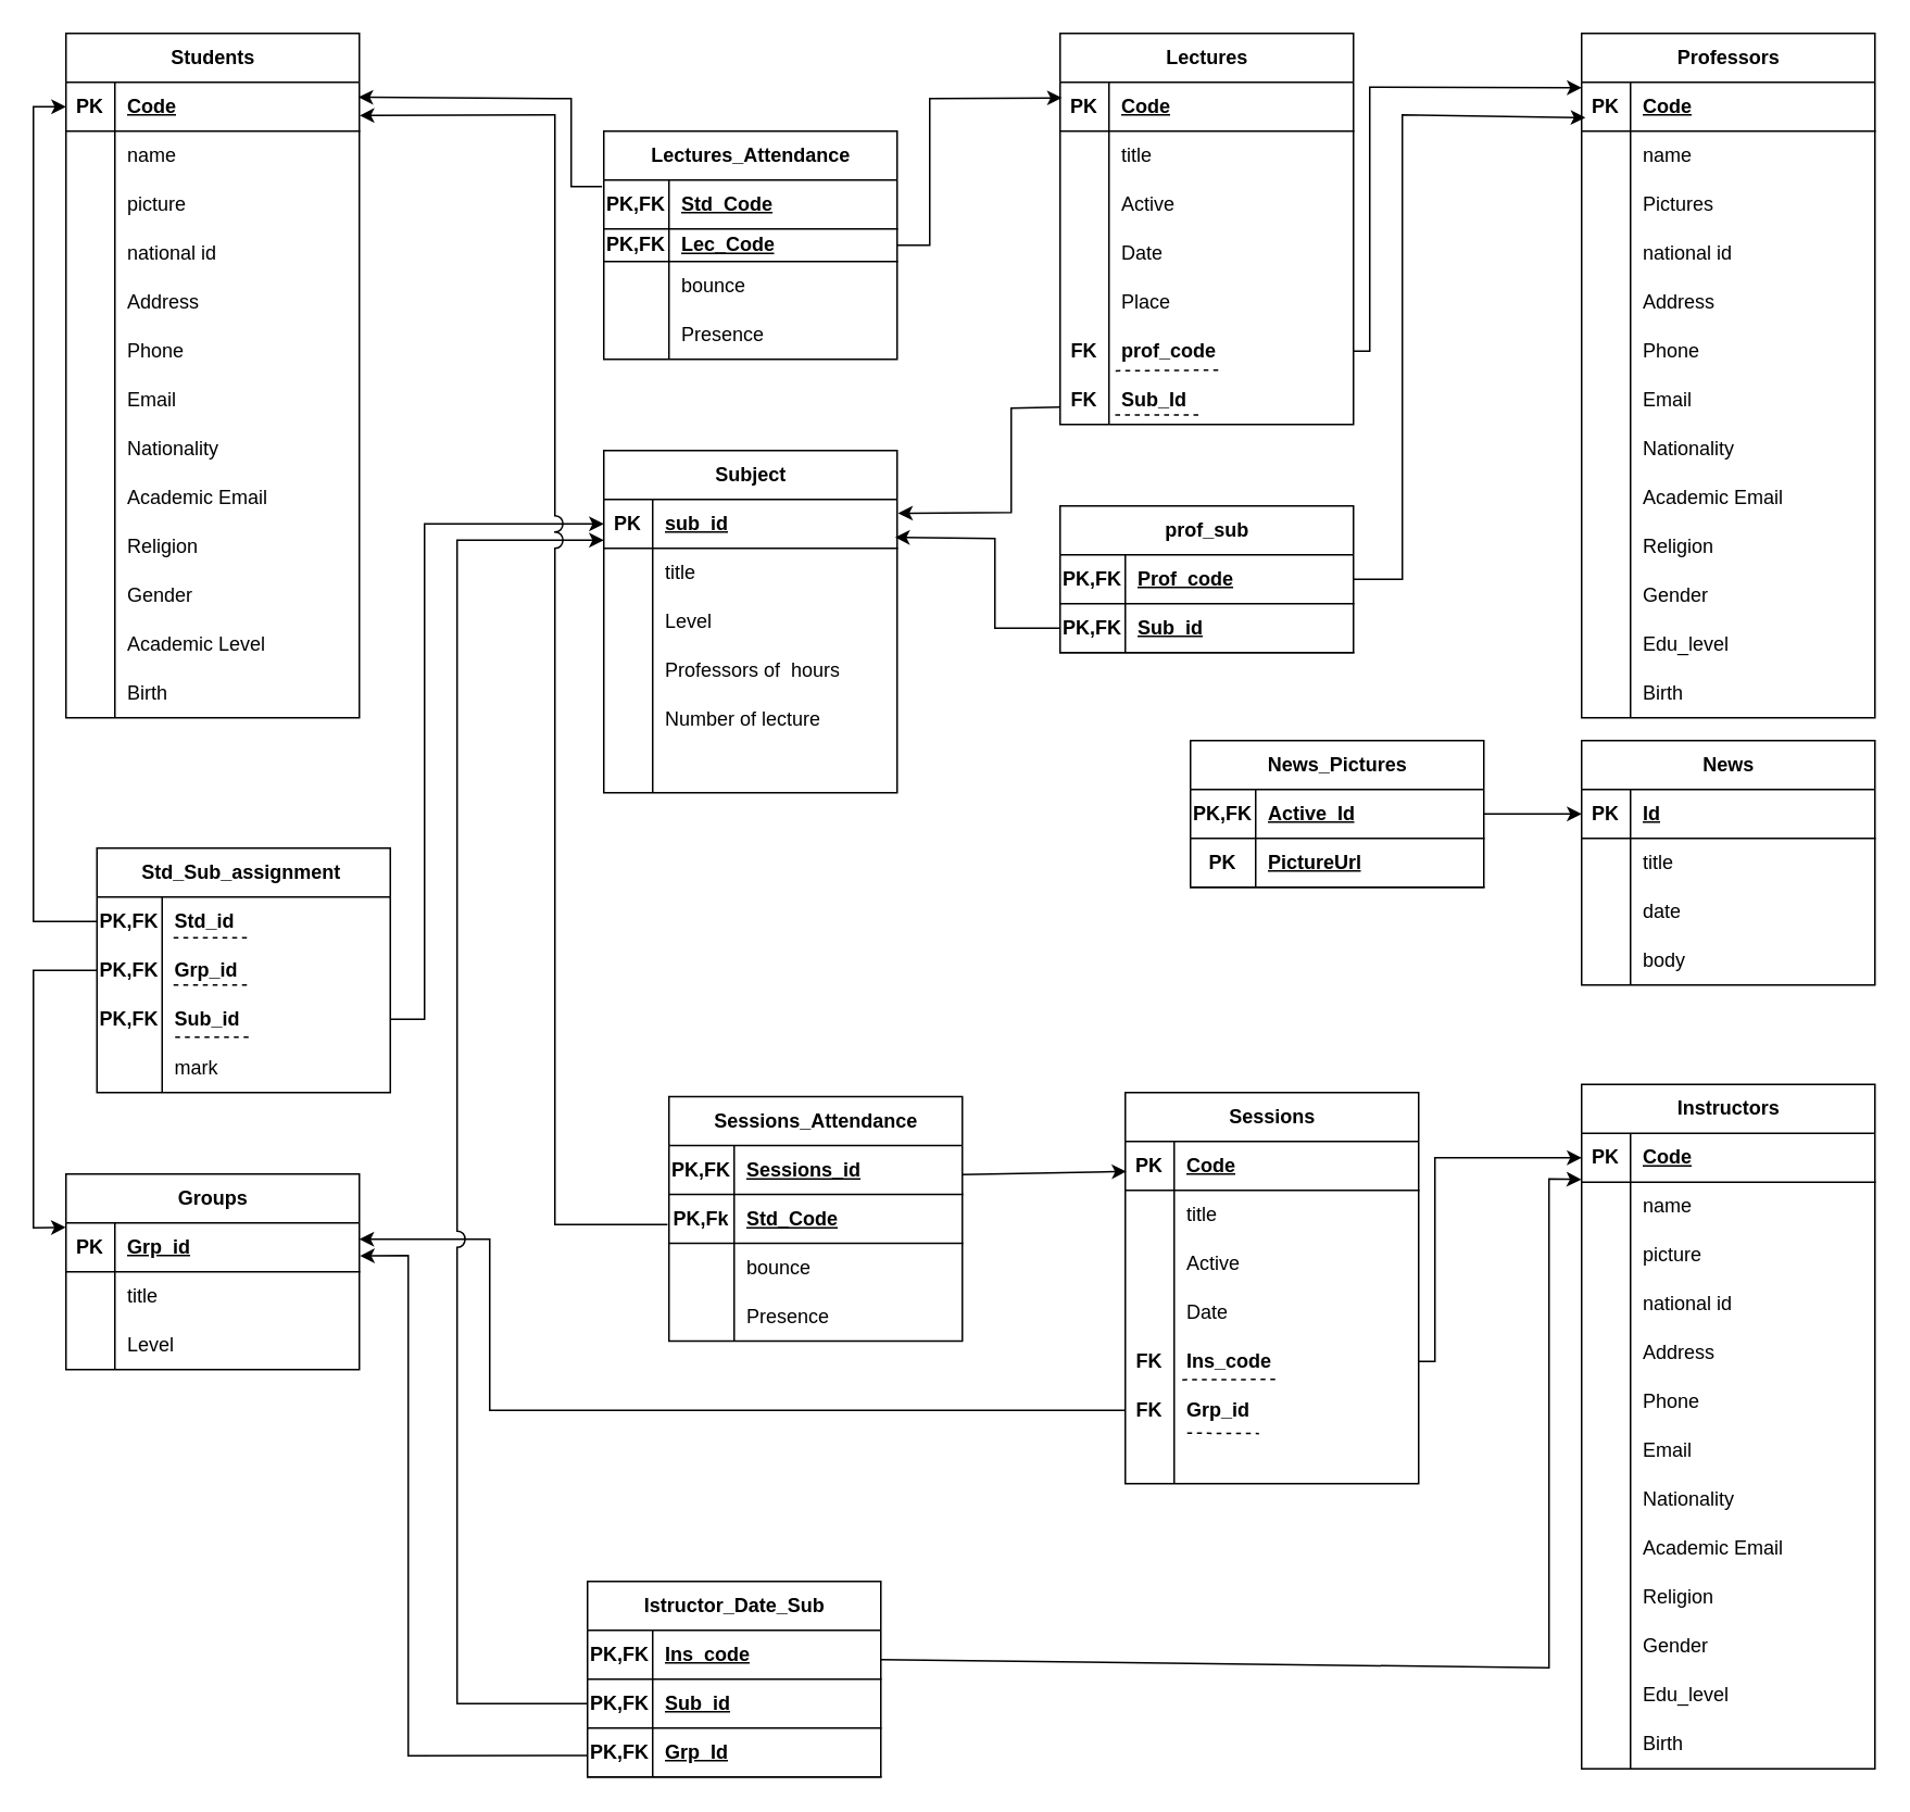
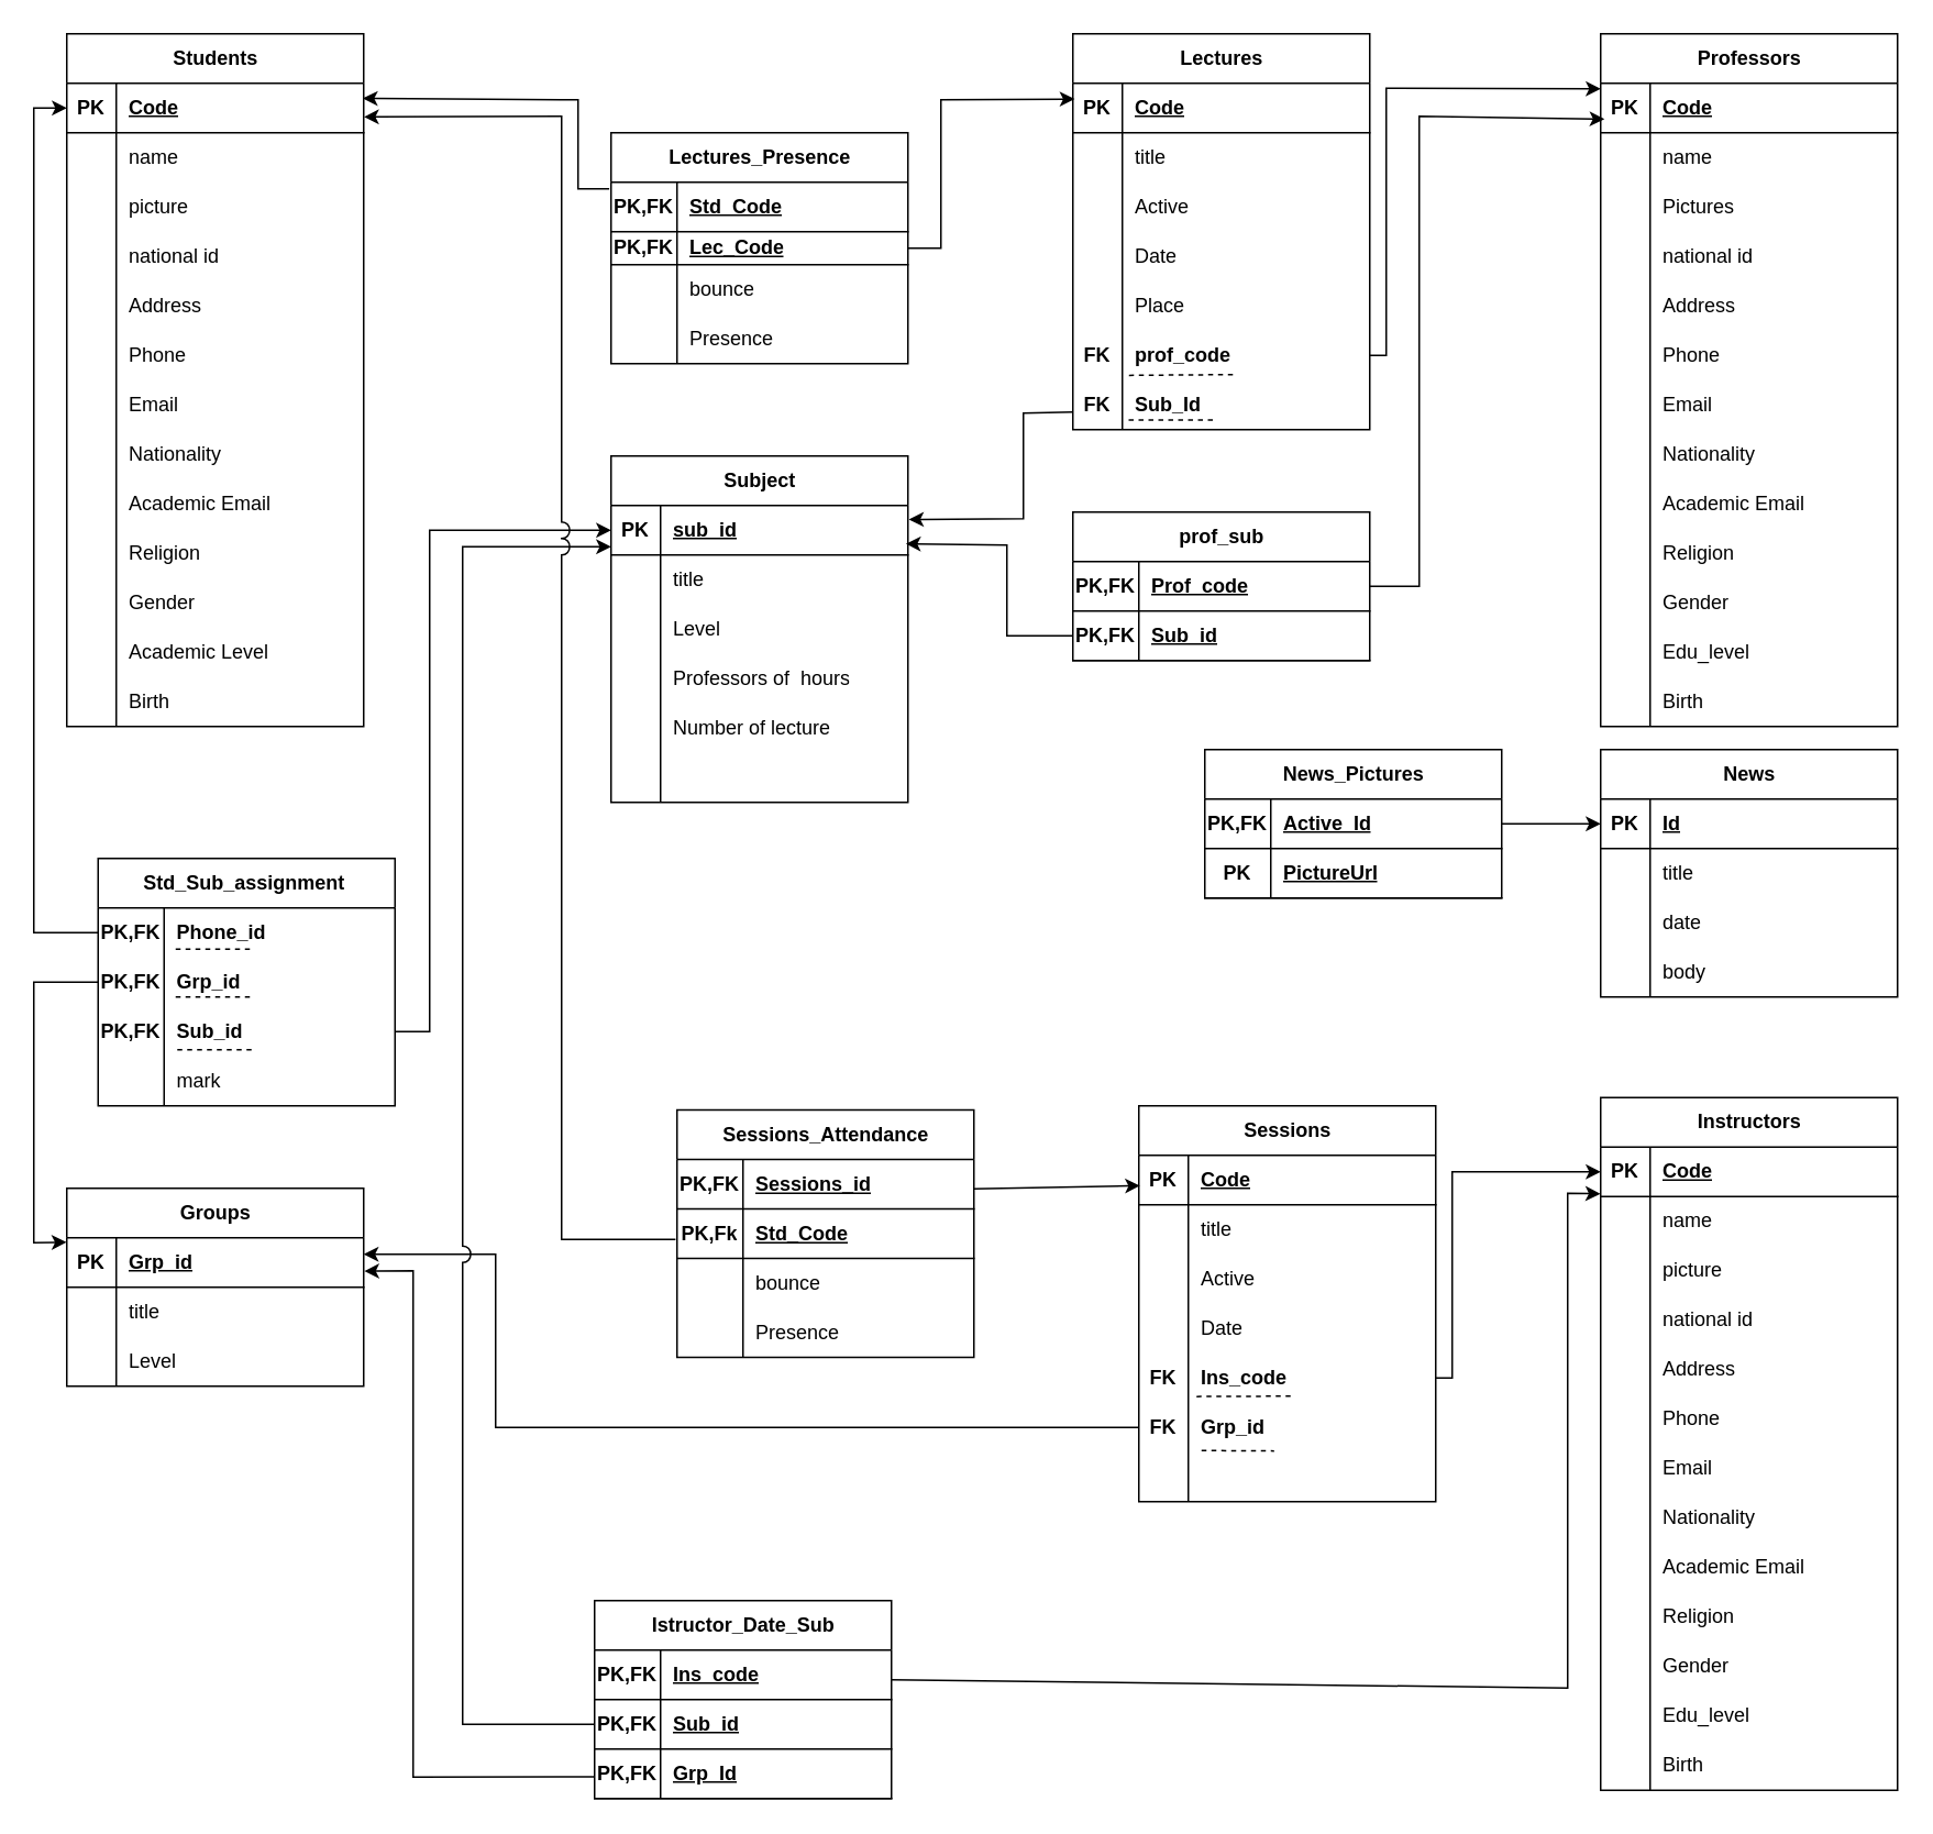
- <mxCell id="127" value="Lectures_Attendance" style="shape=table;startSize=30;container=1;collapsible=1;childLayout=tableLayout;fixedRows=1;rowLines=0;fontStyle=1;align=center;resizeLast=1;html=1;" parent="1" vertex="1"><mxGeometry x="370" y="80" width="180" height="140" as="geometry" /></mxCell>
+ <mxCell id="127" value="Lectures_Presence" style="shape=table;startSize=30;container=1;collapsible=1;childLayout=tableLayout;fixedRows=1;rowLines=0;fontStyle=1;align=center;resizeLast=1;html=1;" parent="1" vertex="1"><mxGeometry x="370" y="80" width="180" height="140" as="geometry" /></mxCell>
- <mxCell id="87" value="Std_id" style="shape=partialRectangle;connectable=0;fillColor=none;top=0;left=0;bottom=0;right=0;align=left;spacingLeft=6;overflow=hidden;whiteSpace=wrap;html=1;fontStyle=1" parent="85" vertex="1"><mxGeometry x="40" width="140" height="30" as="geometry"><mxRectangle width="140" height="30" as="alternateBounds" /></mxGeometry></mxCell>
+ <mxCell id="87" value="Phone_id" style="shape=partialRectangle;connectable=0;fillColor=none;top=0;left=0;bottom=0;right=0;align=left;spacingLeft=6;overflow=hidden;whiteSpace=wrap;html=1;fontStyle=1" parent="85" vertex="1"><mxGeometry x="40" width="140" height="30" as="geometry"><mxRectangle width="140" height="30" as="alternateBounds" /></mxGeometry></mxCell>
